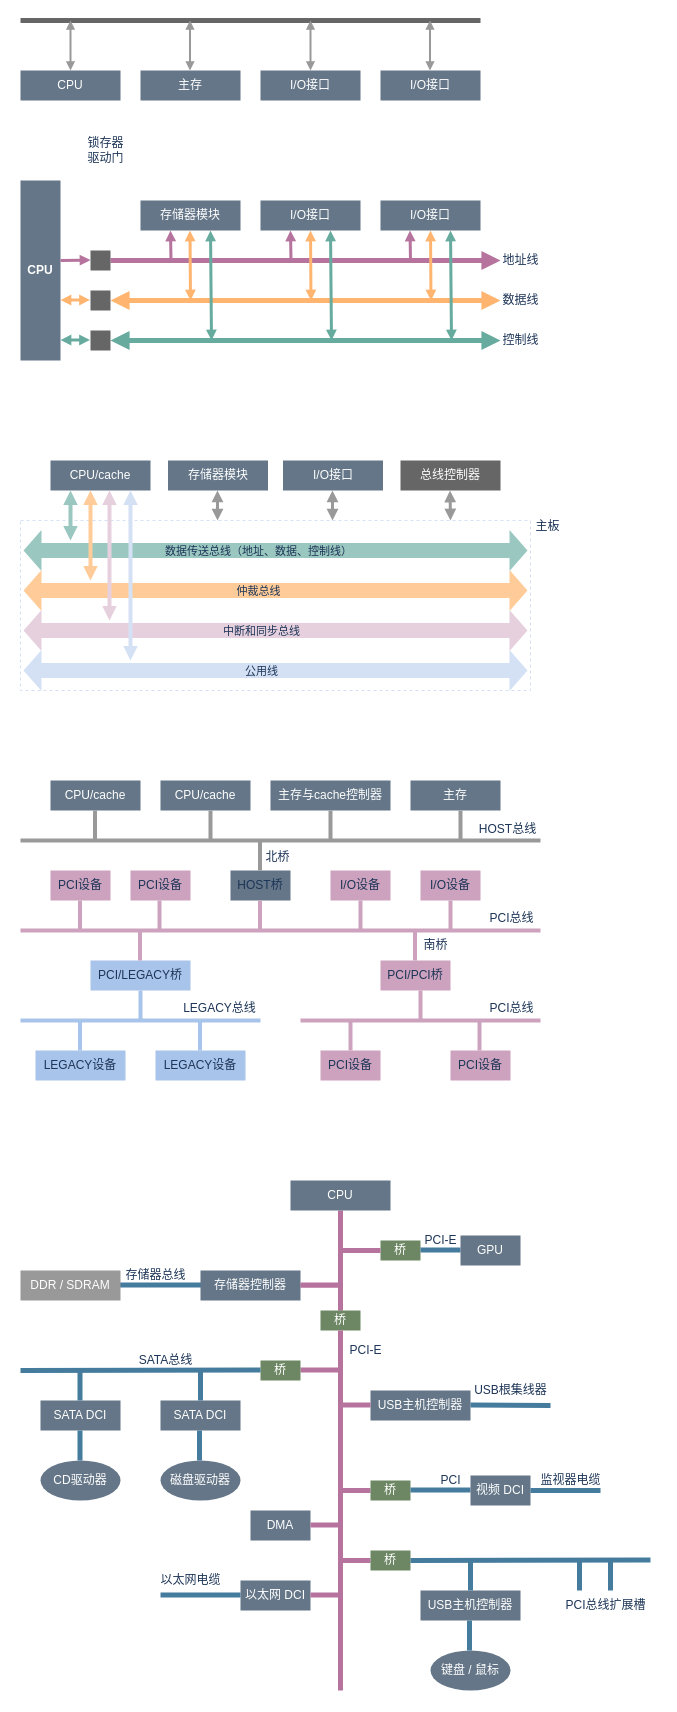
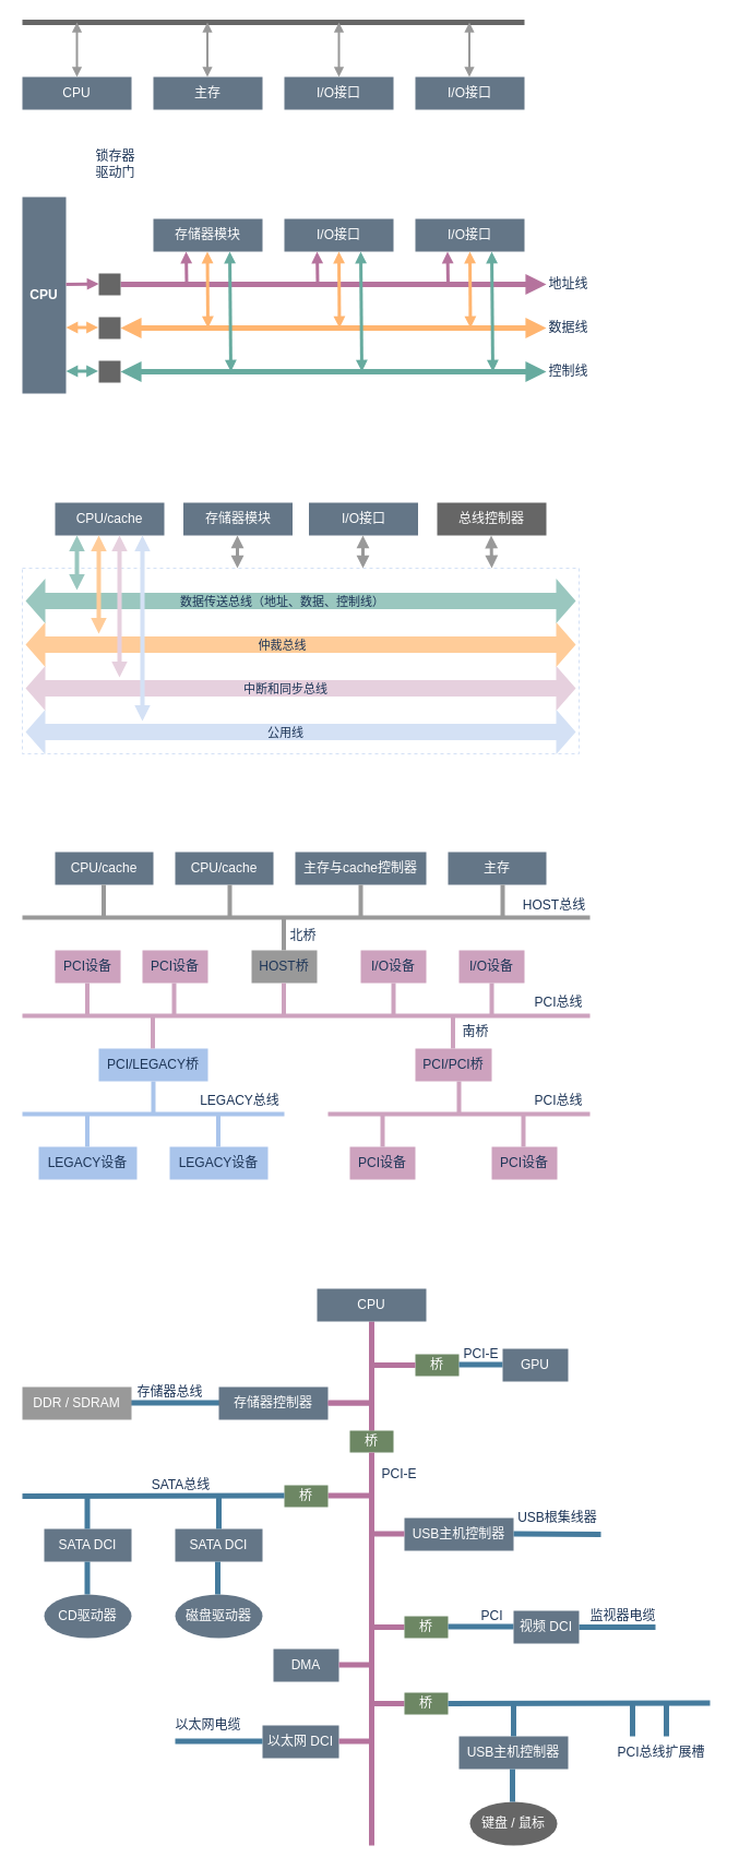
- <mxCell id="57" value="主板" style="text;html=1;resizable=0;autosize=1;align=center;verticalAlign=middle;points=[];fillColor=none;strokeColor=none;rounded=0;dashed=1;labelBackgroundColor=none;fontColor=#1D3557;" parent="1" vertex="1"><mxGeometry x="530" y="517" width="34" height="18" as="geometry" /></mxCell>
- <mxCell id="62" value="HOST桥" style="rounded=0;whiteSpace=wrap;html=1;fontColor=#1D3557;strokeColor=none;fillColor=#647687;" parent="1" vertex="1"><mxGeometry x="230" y="870" width="60" height="30" as="geometry" /></mxCell>
+ <mxCell id="62" value="HOST桥" style="rounded=0;whiteSpace=wrap;html=1;fontColor=#1D3557;strokeColor=none;fillColor=#999999;" parent="1" vertex="1"><mxGeometry x="230" y="870" width="60" height="30" as="geometry" /></mxCell>
- <mxCell id="154" value="&lt;font color=&quot;#ffffff&quot;&gt;键盘 / 鼠标&lt;/font&gt;" style="ellipse;whiteSpace=wrap;html=1;dashed=1;labelBackgroundColor=none;fillColor=#647687;strokeColor=none;fontColor=#ffffff;" parent="1" vertex="1"><mxGeometry x="430" y="1650" width="80" height="40" as="geometry" /></mxCell>
+ <mxCell id="154" value="&lt;font color=&quot;#ffffff&quot;&gt;键盘 / 鼠标&lt;/font&gt;" style="ellipse;whiteSpace=wrap;html=1;dashed=1;labelBackgroundColor=none;fillColor=#666666;strokeColor=none;fontColor=#ffffff;" parent="1" vertex="1"><mxGeometry x="430" y="1650" width="80" height="40" as="geometry" /></mxCell>
